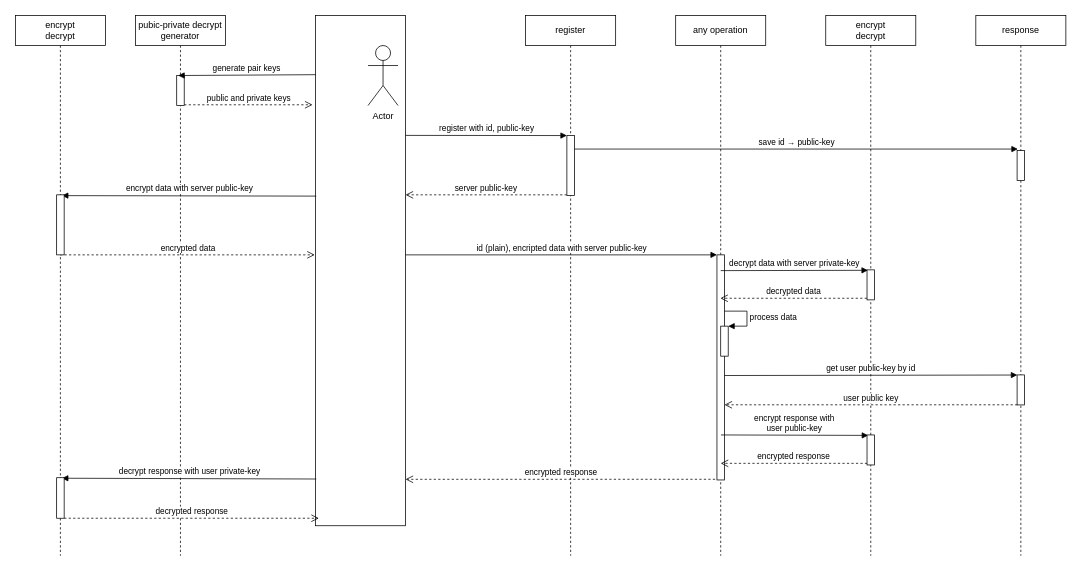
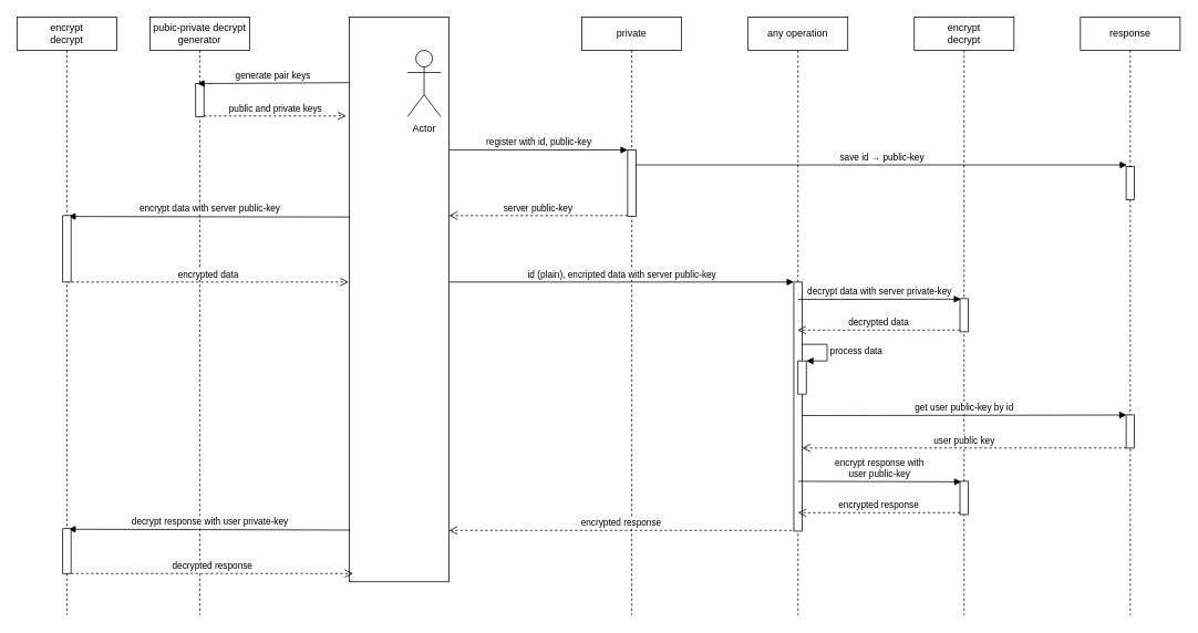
- <mxCell id="6" value="register" style="shape=umlLifeline;perimeter=lifelinePerimeter;whiteSpace=wrap;html=1;container=1;collapsible=0;recursiveResize=0;outlineConnect=0;" parent="1" vertex="1"><mxGeometry x="700" y="20" width="120" height="720" as="geometry" /></mxCell>
+ <mxCell id="6" value="private" style="shape=umlLifeline;perimeter=lifelinePerimeter;whiteSpace=wrap;html=1;container=1;collapsible=0;recursiveResize=0;outlineConnect=0;" parent="1" vertex="1"><mxGeometry x="700" y="20" width="120" height="720" as="geometry" /></mxCell>
